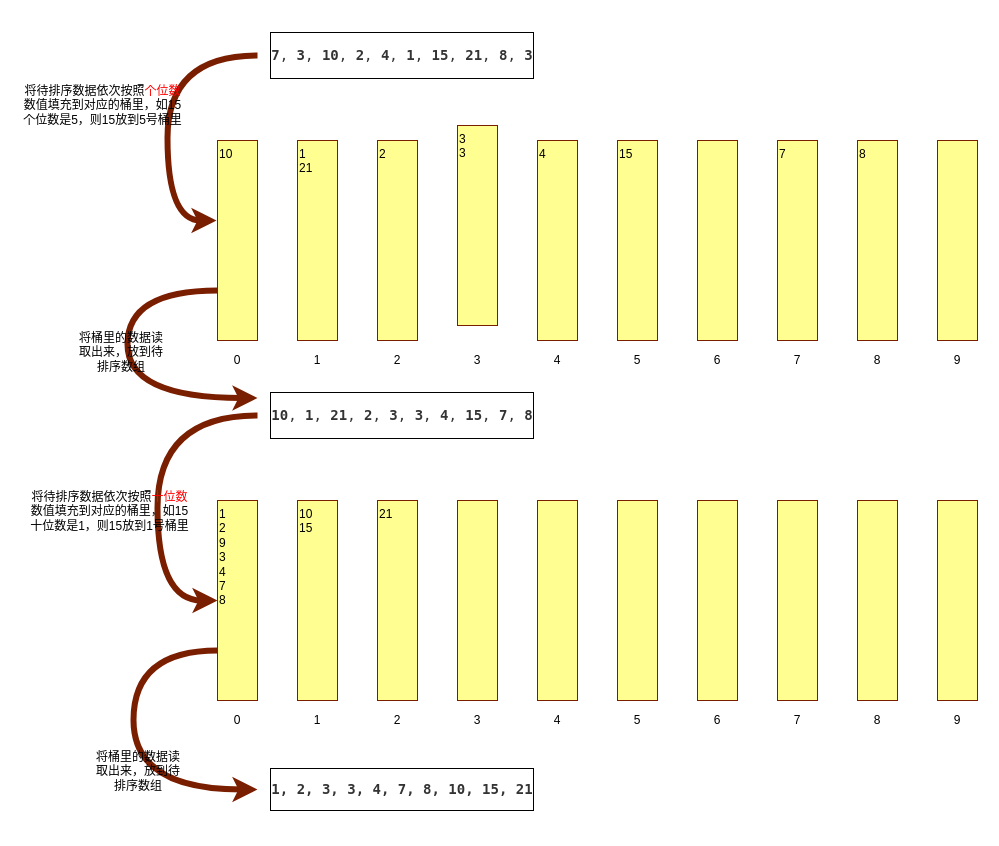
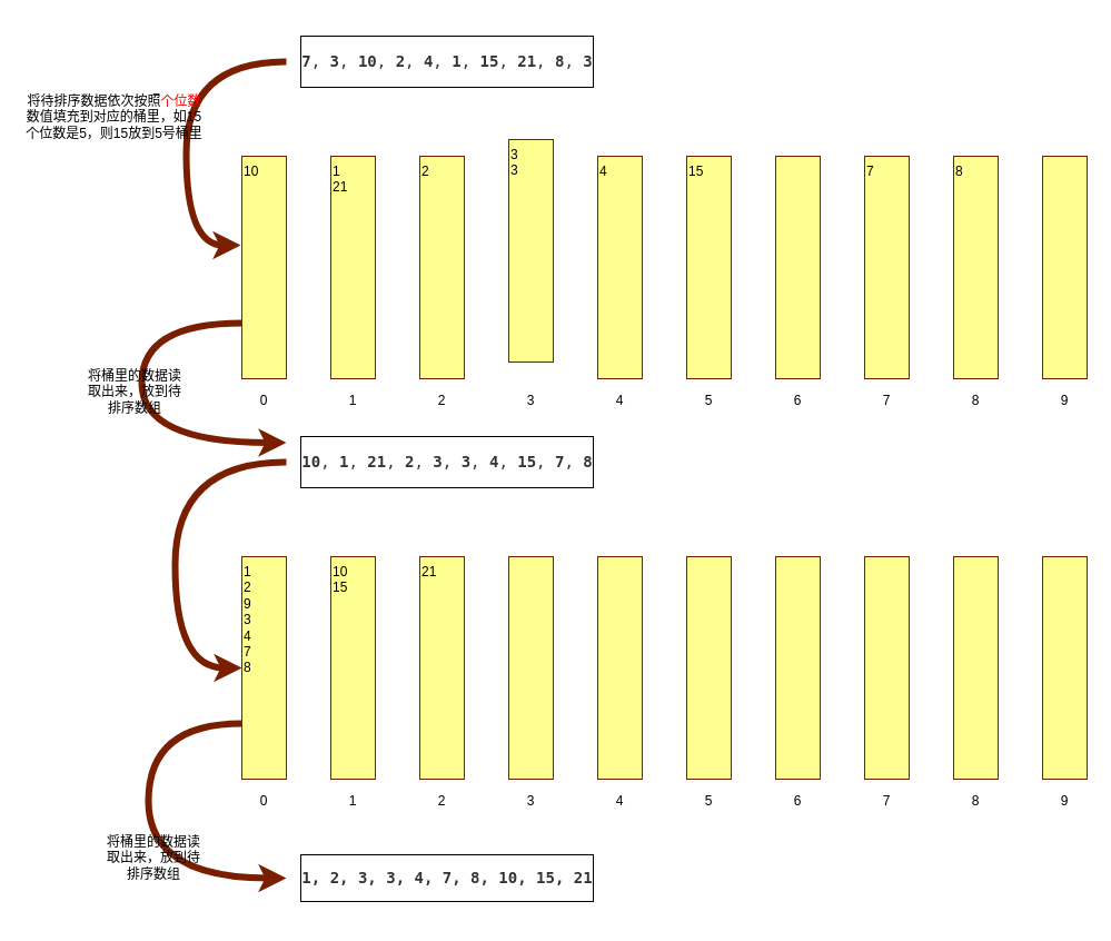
- <mxCell id="50" value="将待排序数据依次按照&lt;font color=&quot;#ff0000&quot;&gt;十位数&lt;/font&gt;数值填充到对应的桶里，如15十位数是1，则15放到1号桶里" style="text;html=1;strokeColor=none;fillColor=none;align=center;verticalAlign=middle;whiteSpace=wrap;rounded=0;" parent="1" vertex="1"><mxGeometry x="27" y="488" width="165" height="45" as="geometry" /></mxCell>
